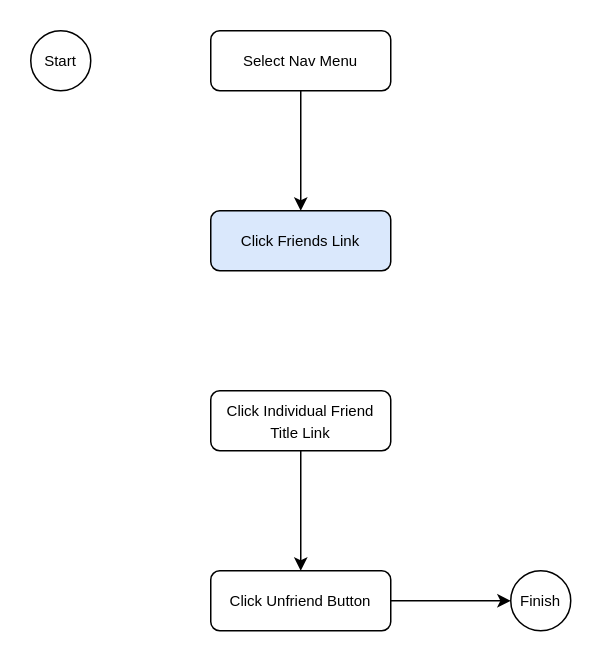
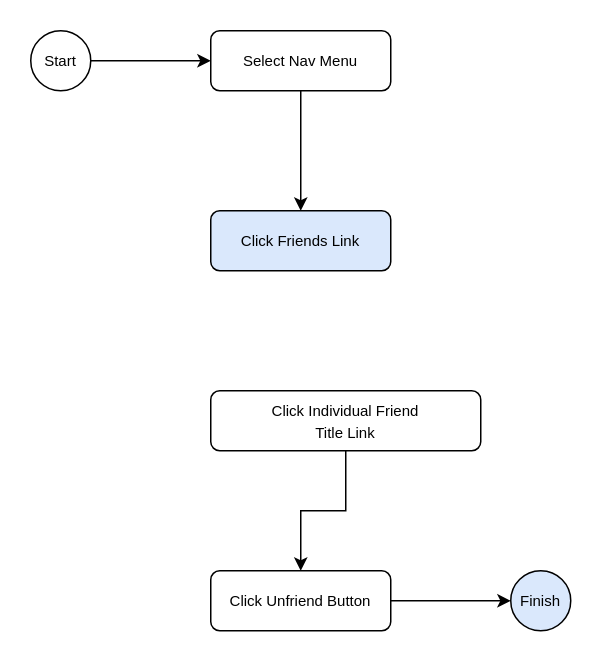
+ <mxCell id="2" value="" style="edgeStyle=orthogonalEdgeStyle;rounded=0;orthogonalLoop=1;jettySize=auto;html=1;" edge="1" parent="1" source="3" target="5"><mxGeometry relative="1" as="geometry" /></mxCell>
- <mxCell id="8" value="&lt;font style=&quot;font-size: 10px;&quot;&gt;Click Individual Friend&lt;br&gt;Title Link&lt;/font&gt;" style="rounded=1;whiteSpace=wrap;html=1;" vertex="1" parent="1"><mxGeometry x="140" y="260" width="120" height="40" as="geometry" /></mxCell>
+ <mxCell id="8" value="&lt;font style=&quot;font-size: 10px;&quot;&gt;Click Individual Friend&lt;br&gt;Title Link&lt;/font&gt;" style="rounded=1;whiteSpace=wrap;html=1;" vertex="1" parent="1"><mxGeometry x="140" y="260" width="180" height="40" as="geometry" /></mxCell>
- <mxCell id="11" value="&lt;font style=&quot;font-size: 10px;&quot;&gt;Finish&lt;/font&gt;" style="ellipse;whiteSpace=wrap;html=1;aspect=fixed;fontSize=7;" vertex="1" parent="1"><mxGeometry x="340" y="380" width="40" height="40" as="geometry" /></mxCell>
+ <mxCell id="11" value="&lt;font style=&quot;font-size: 10px;&quot;&gt;Finish&lt;/font&gt;" style="ellipse;whiteSpace=wrap;html=1;aspect=fixed;fontSize=7;fillColor=#dae8fc;" vertex="1" parent="1"><mxGeometry x="340" y="380" width="40" height="40" as="geometry" /></mxCell>
